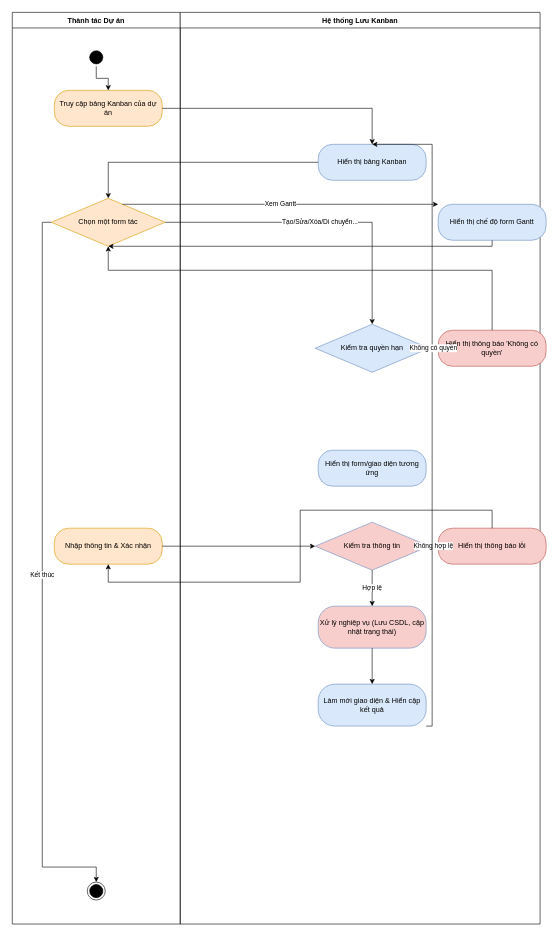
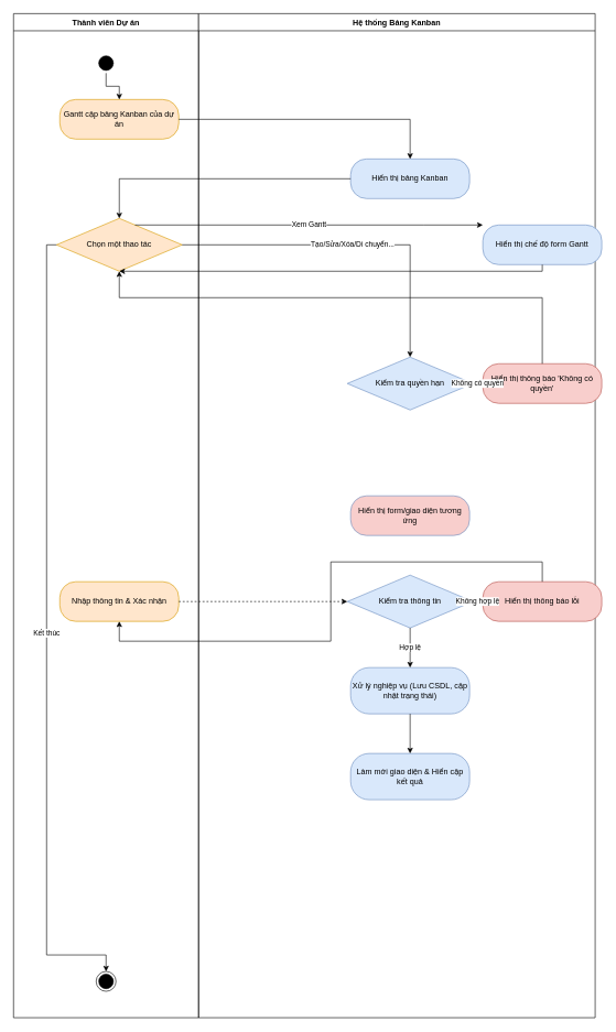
- <mxCell id="2" value="Thành tác Dự án" style="swimlane;fontStyle=1;align=center;verticalAlign=top;childLayout=stackLayout;horizontal=1;startSize=26;horizontalStack=0;resizeParent=1;resizeParentMax=0;resizeLast=0;collapsible=1;marginBottom=0;whiteSpace=wrap;html=1;fontFamily=Arial;fontSize=12;" parent="1" vertex="1"><mxGeometry x="20" y="20" width="280" height="1520" as="geometry" /></mxCell>
+ <mxCell id="2" value="Thành viên Dự án" style="swimlane;fontStyle=1;align=center;verticalAlign=top;childLayout=stackLayout;horizontal=1;startSize=26;horizontalStack=0;resizeParent=1;resizeParentMax=0;resizeLast=0;collapsible=1;marginBottom=0;whiteSpace=wrap;html=1;fontFamily=Arial;fontSize=12;" parent="1" vertex="1"><mxGeometry x="20" y="20" width="280" height="1520" as="geometry" /></mxCell>
- <mxCell id="8" value="Hệ thống Lưu Kanban" style="swimlane;fontStyle=1;align=center;verticalAlign=top;childLayout=stackLayout;horizontal=1;startSize=26;horizontalStack=0;resizeParent=1;resizeParentMax=0;resizeLast=0;collapsible=1;marginBottom=0;whiteSpace=wrap;html=1;fontFamily=Arial;fontSize=12;" parent="1" vertex="1"><mxGeometry x="300" y="20" width="600" height="1520" as="geometry" /></mxCell>
+ <mxCell id="8" value="Hệ thống Bảng Kanban" style="swimlane;fontStyle=1;align=center;verticalAlign=top;childLayout=stackLayout;horizontal=1;startSize=26;horizontalStack=0;resizeParent=1;resizeParentMax=0;resizeLast=0;collapsible=1;marginBottom=0;whiteSpace=wrap;html=1;fontFamily=Arial;fontSize=12;" parent="1" vertex="1"><mxGeometry x="300" y="20" width="600" height="1520" as="geometry" /></mxCell>
- <mxCell id="4" value="Truy cập bảng Kanban của dự án" style="rounded=1;whiteSpace=wrap;html=1;arcSize=40;fillColor=#FFE6CC;strokeColor=#D79B00;verticalAlign=middle;fontFamily=Arial;fontSize=12;" parent="2" vertex="1"><mxGeometry x="70" y="130" width="180" height="60" as="geometry" /></mxCell>
+ <mxCell id="4" value="Gantt cập bảng Kanban của dự án" style="rounded=1;whiteSpace=wrap;html=1;arcSize=40;fillColor=#FFE6CC;strokeColor=#D79B00;verticalAlign=middle;fontFamily=Arial;fontSize=12;" parent="2" vertex="1"><mxGeometry x="70" y="130" width="180" height="60" as="geometry" /></mxCell>
- <mxCell id="27" value="" style="edgeStyle=orthogonalEdgeStyle;endArrow=classic;html=1;rounded=0;entryX=0.5;entryY=0;entryDx=0;entryDy=0;" parent="1" source="13" target="9" edge="1"><mxGeometry width="50" height="50" relative="1" as="geometry"><mxPoint x="500" y="1170" as="sourcePoint" /><mxPoint x="500" y="260" as="targetPoint" /><Array as="points"><mxPoint x="720" y="1210" /><mxPoint x="720" y="240" /></Array></mxGeometry></mxCell>
- <mxCell id="5" value="Chọn một form tác" style="rhombus;whiteSpace=wrap;html=1;fillColor=#FFE6CC;strokeColor=#D79B00;verticalAlign=middle;fontFamily=Arial;fontSize=12;" parent="2" vertex="1"><mxGeometry x="65" y="310" width="190" height="80" as="geometry" /></mxCell>
+ <mxCell id="5" value="Chọn một thao tác" style="rhombus;whiteSpace=wrap;html=1;fillColor=#FFE6CC;strokeColor=#D79B00;verticalAlign=middle;fontFamily=Arial;fontSize=12;" parent="2" vertex="1"><mxGeometry x="65" y="310" width="190" height="80" as="geometry" /></mxCell>
- <mxCell id="10" value="Hiển thị form/giao diện tương ứng" style="rounded=1;whiteSpace=wrap;html=1;arcSize=40;fillColor=#D9E8FB;strokeColor=#6C8EBF;verticalAlign=middle;fontFamily=Arial;fontSize=12;" parent="8" vertex="1"><mxGeometry x="230" y="730" width="180" height="60" as="geometry" /></mxCell>
+ <mxCell id="10" value="Hiển thị form/giao diện tương ứng" style="rounded=1;whiteSpace=wrap;html=1;arcSize=40;fillColor=#f8cecc;strokeColor=#6C8EBF;verticalAlign=middle;fontFamily=Arial;fontSize=12;" parent="8" vertex="1"><mxGeometry x="230" y="730" width="180" height="60" as="geometry" /></mxCell>
- <mxCell id="22" value="" style="edgeStyle=orthogonalEdgeStyle;endArrow=classic;html=1;rounded=0;" parent="1" source="6" target="11" edge="1"><mxGeometry width="50" height="50" relative="1" as="geometry"><mxPoint x="140" y="900" as="sourcePoint" /><mxPoint x="500" y="870" as="targetPoint" /></mxGeometry></mxCell>
+ <mxCell id="22" value="" style="edgeStyle=orthogonalEdgeStyle;endArrow=classic;html=1;rounded=0;dashed=1;" parent="1" source="6" target="11" edge="1"><mxGeometry width="50" height="50" relative="1" as="geometry"><mxPoint x="140" y="900" as="sourcePoint" /><mxPoint x="500" y="870" as="targetPoint" /></mxGeometry></mxCell>
- <mxCell id="11" value="Kiểm tra thông tin" style="rhombus;whiteSpace=wrap;html=1;fillColor=#f8cecc;strokeColor=#6C8EBF;verticalAlign=middle;fontFamily=Arial;fontSize=12;" parent="8" vertex="1"><mxGeometry x="225" y="850" width="190" height="80" as="geometry" /></mxCell>
+ <mxCell id="11" value="Kiểm tra thông tin" style="rhombus;whiteSpace=wrap;html=1;fillColor=#D9E8FB;strokeColor=#6C8EBF;verticalAlign=middle;fontFamily=Arial;fontSize=12;" parent="8" vertex="1"><mxGeometry x="225" y="850" width="190" height="80" as="geometry" /></mxCell>
- <mxCell id="12" value="Xử lý nghiệp vụ (Lưu CSDL, cập nhật trạng thái)" style="rounded=1;whiteSpace=wrap;html=1;arcSize=40;fillColor=#f8cecc;strokeColor=#6C8EBF;verticalAlign=middle;fontFamily=Arial;fontSize=12;" parent="8" vertex="1"><mxGeometry x="230" y="990" width="180" height="70" as="geometry" /></mxCell>
+ <mxCell id="12" value="Xử lý nghiệp vụ (Lưu CSDL, cập nhật trạng thái)" style="rounded=1;whiteSpace=wrap;html=1;arcSize=40;fillColor=#D9E8FB;strokeColor=#6C8EBF;verticalAlign=middle;fontFamily=Arial;fontSize=12;" parent="8" vertex="1"><mxGeometry x="230" y="990" width="180" height="70" as="geometry" /></mxCell>
